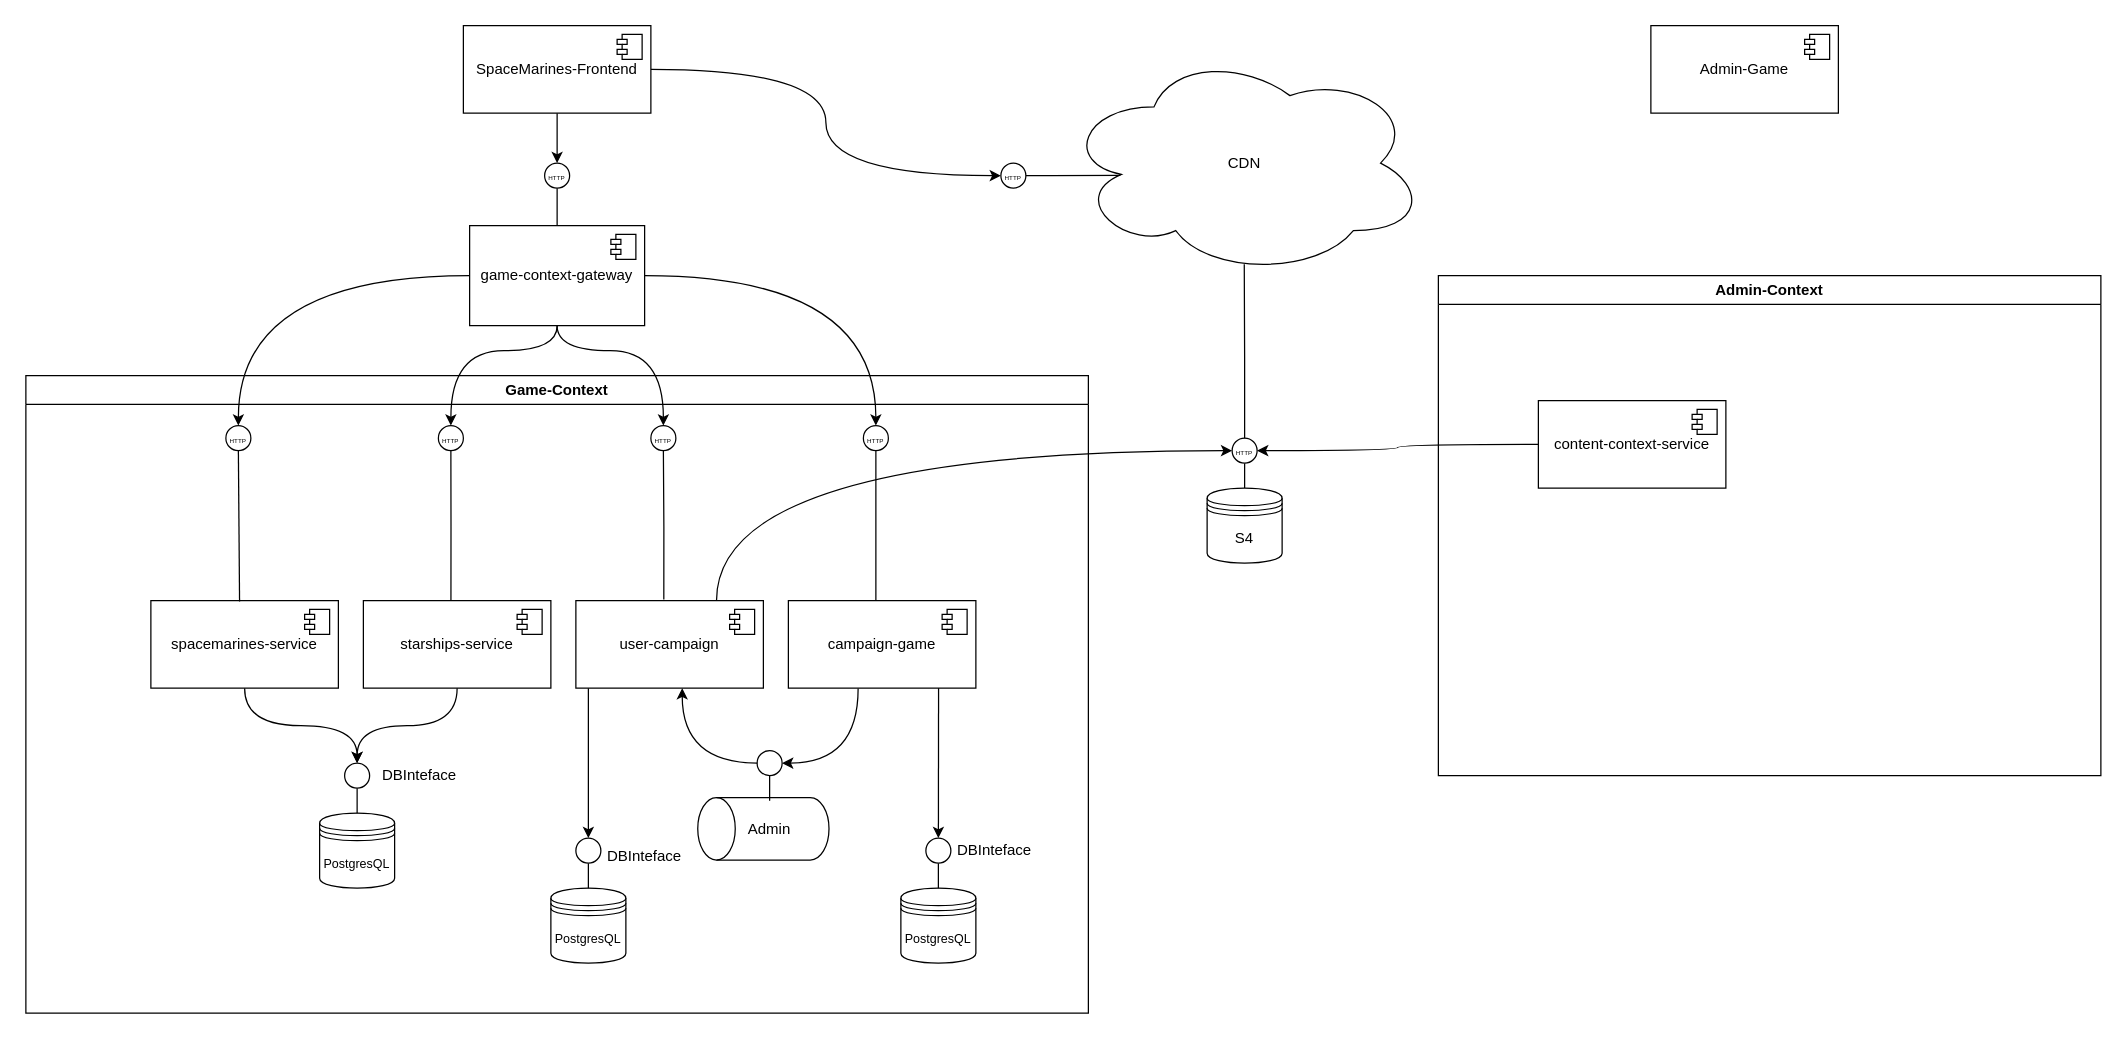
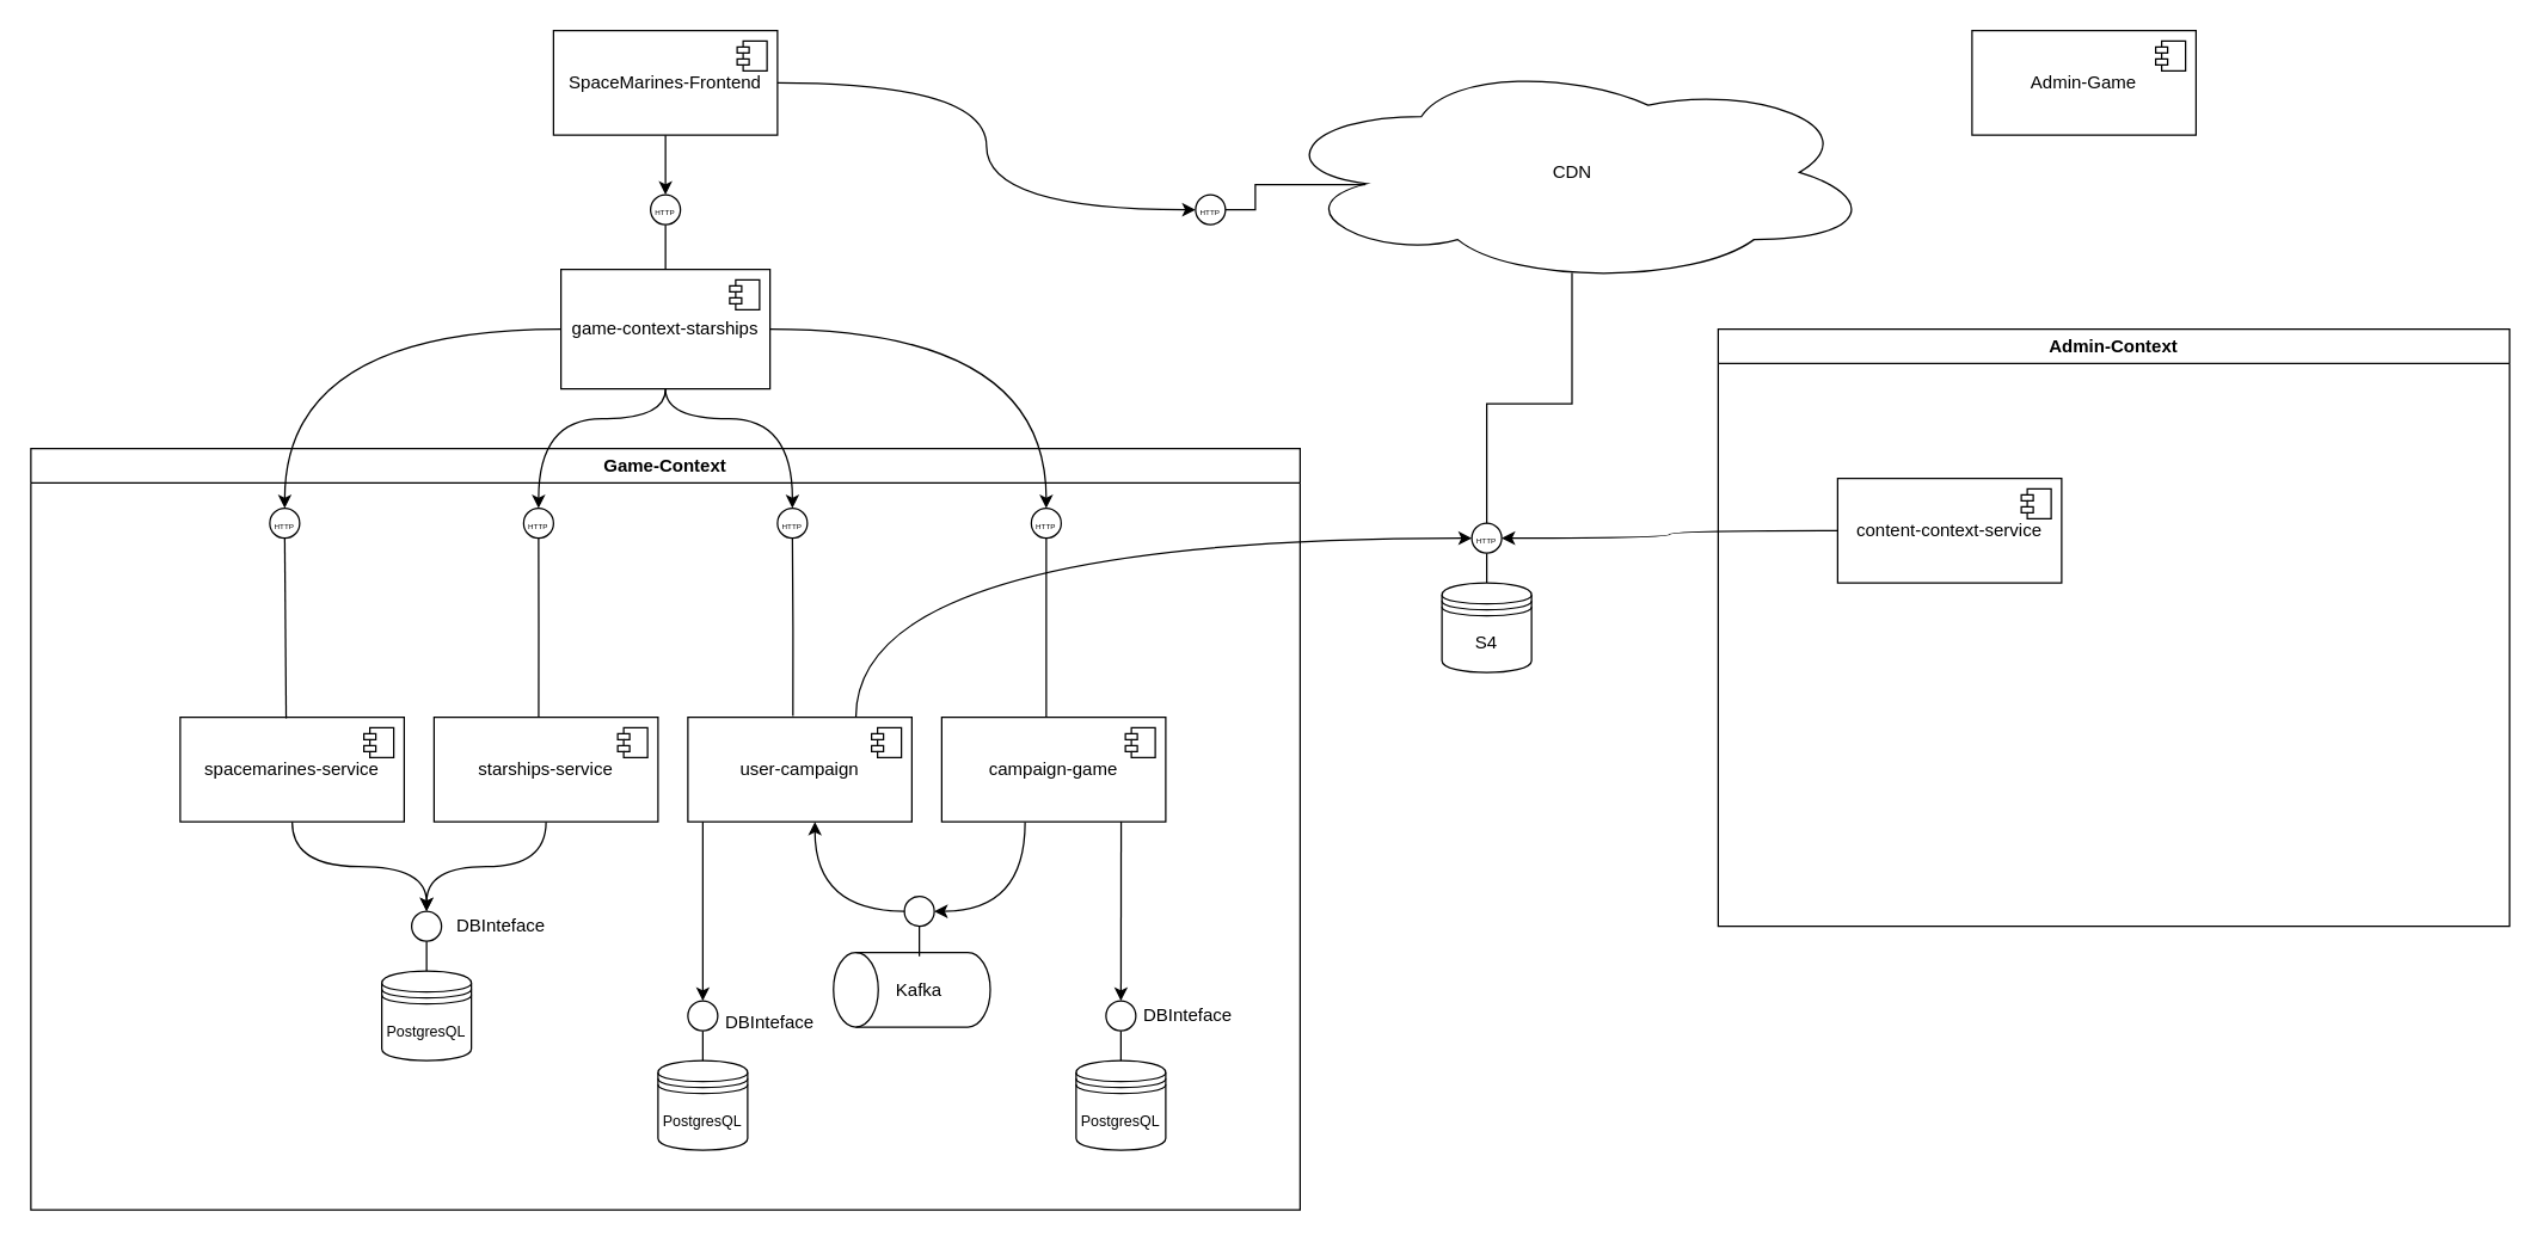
- <mxCell id="22" value="CDN" style="ellipse;shape=cloud;whiteSpace=wrap;html=1;" vertex="1" parent="1"><mxGeometry x="850" y="40" width="290" height="180" as="geometry" /></mxCell>
+ <mxCell id="22" value="CDN" style="ellipse;shape=cloud;whiteSpace=wrap;html=1;" vertex="1" parent="1"><mxGeometry x="850" y="40" width="405" height="150" as="geometry" /></mxCell>
- <mxCell id="19" value="game-context-gateway" style="html=1;dropTarget=0;whiteSpace=wrap;" vertex="1" parent="1"><mxGeometry x="375" y="180" width="140" height="80" as="geometry" /></mxCell>
+ <mxCell id="19" value="game-context-starships" style="html=1;dropTarget=0;whiteSpace=wrap;" vertex="1" parent="1"><mxGeometry x="375" y="180" width="140" height="80" as="geometry" /></mxCell>
- <mxCell id="59" value="Admin" style="text;html=1;align=center;verticalAlign=middle;whiteSpace=wrap;rounded=0;" vertex="1" parent="1"><mxGeometry x="585" y="647.5" width="60" height="30" as="geometry" /></mxCell>
+ <mxCell id="59" value="Kafka" style="text;html=1;align=center;verticalAlign=middle;whiteSpace=wrap;rounded=0;" vertex="1" parent="1"><mxGeometry x="585" y="647.5" width="60" height="30" as="geometry" /></mxCell>
